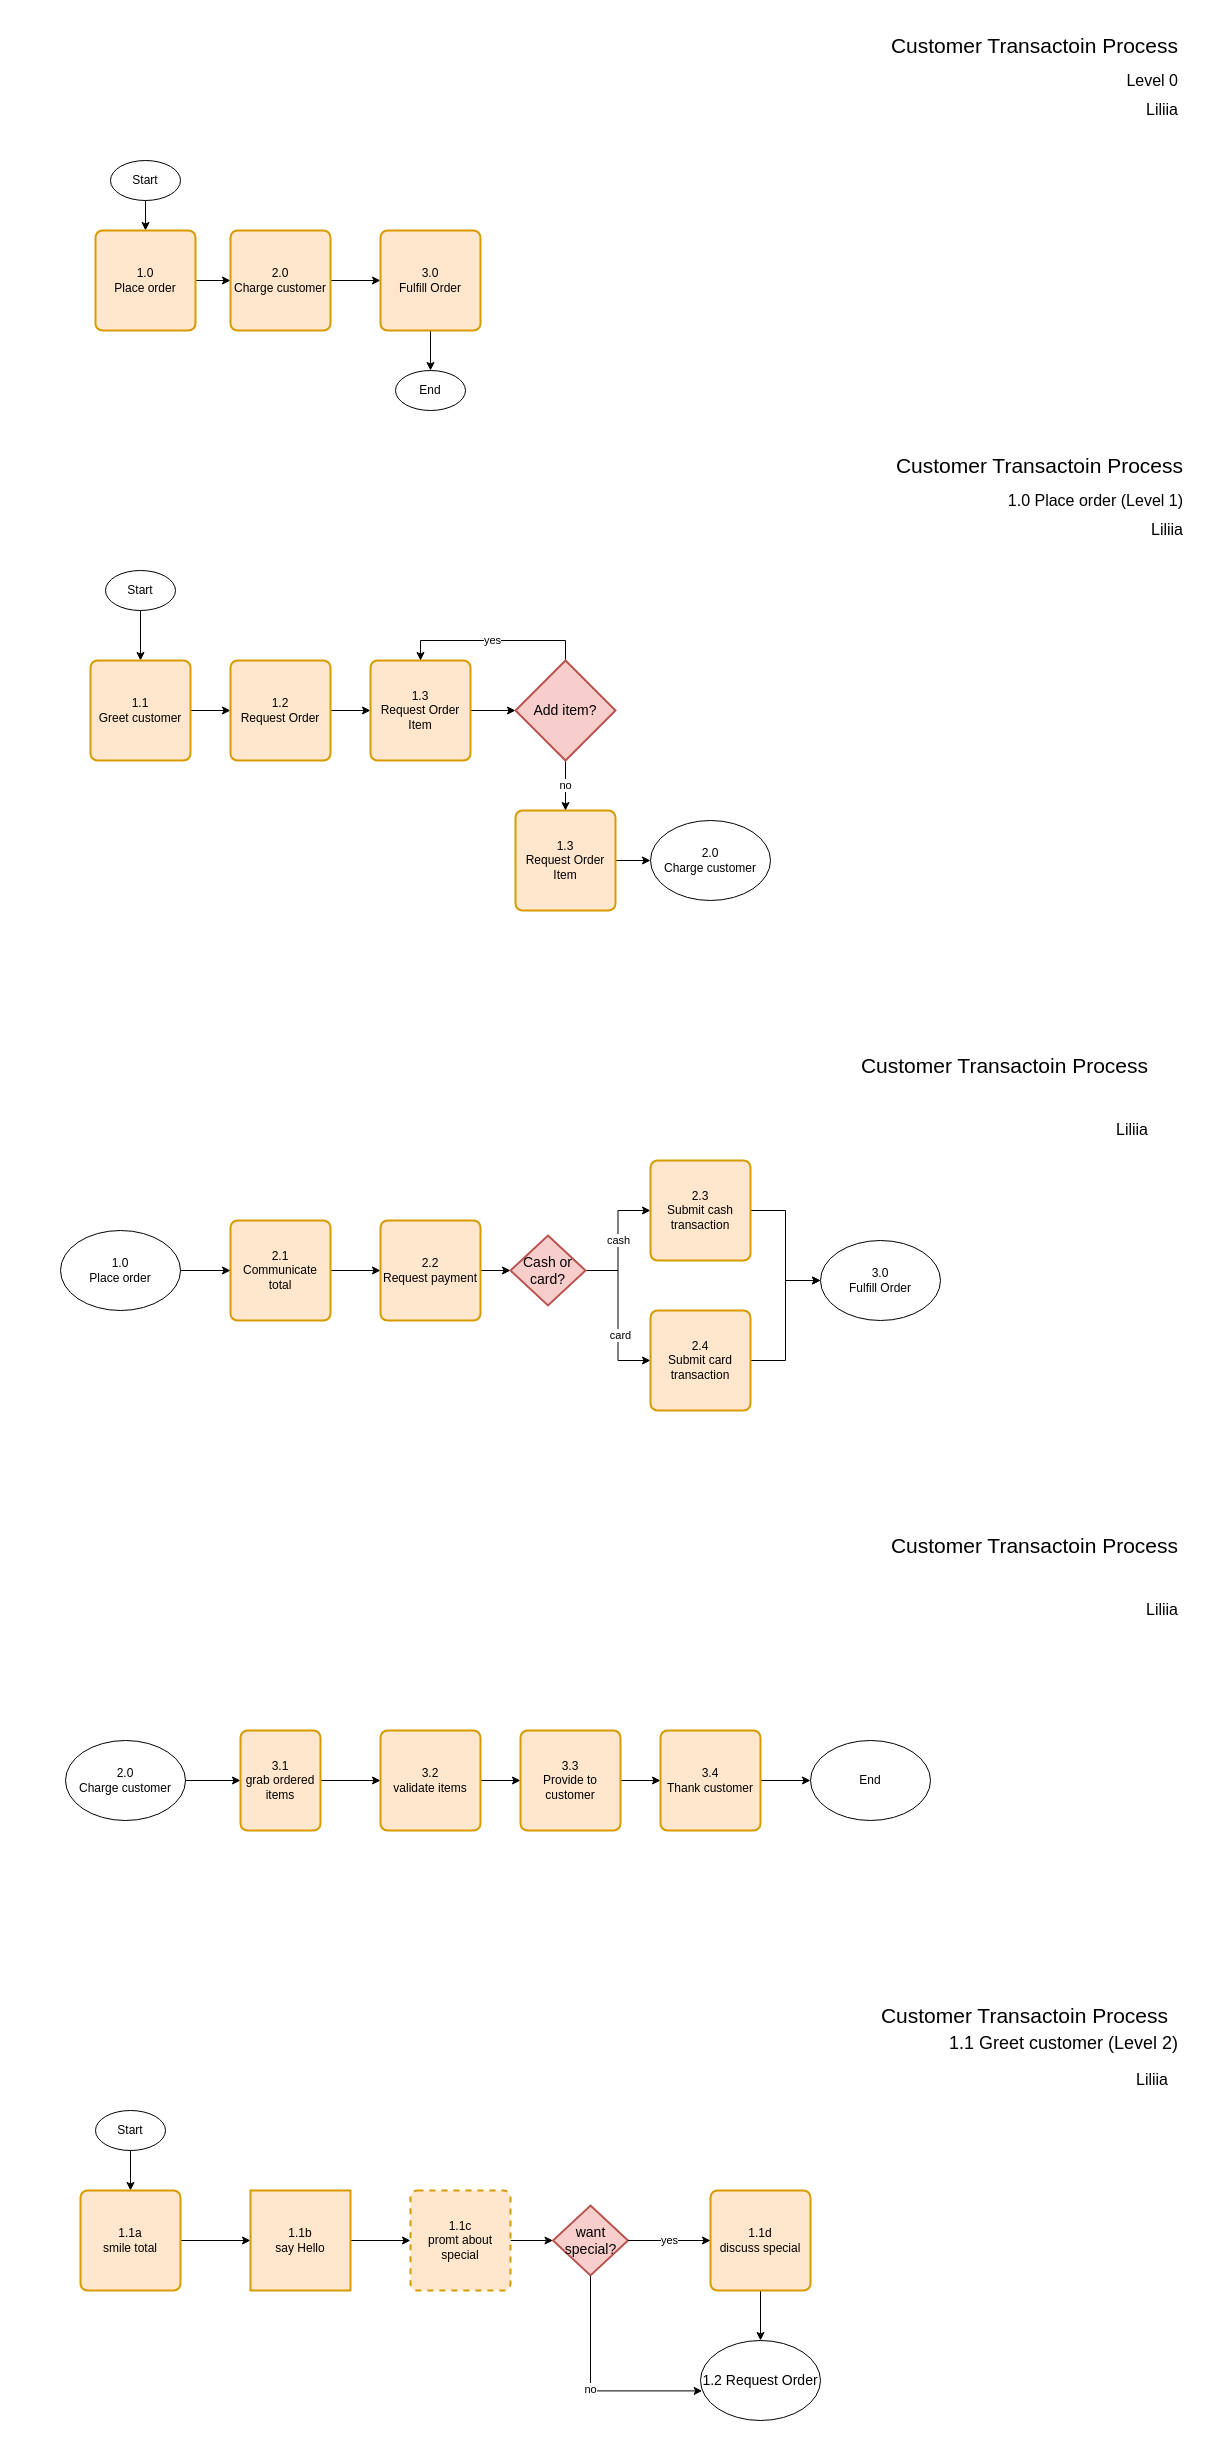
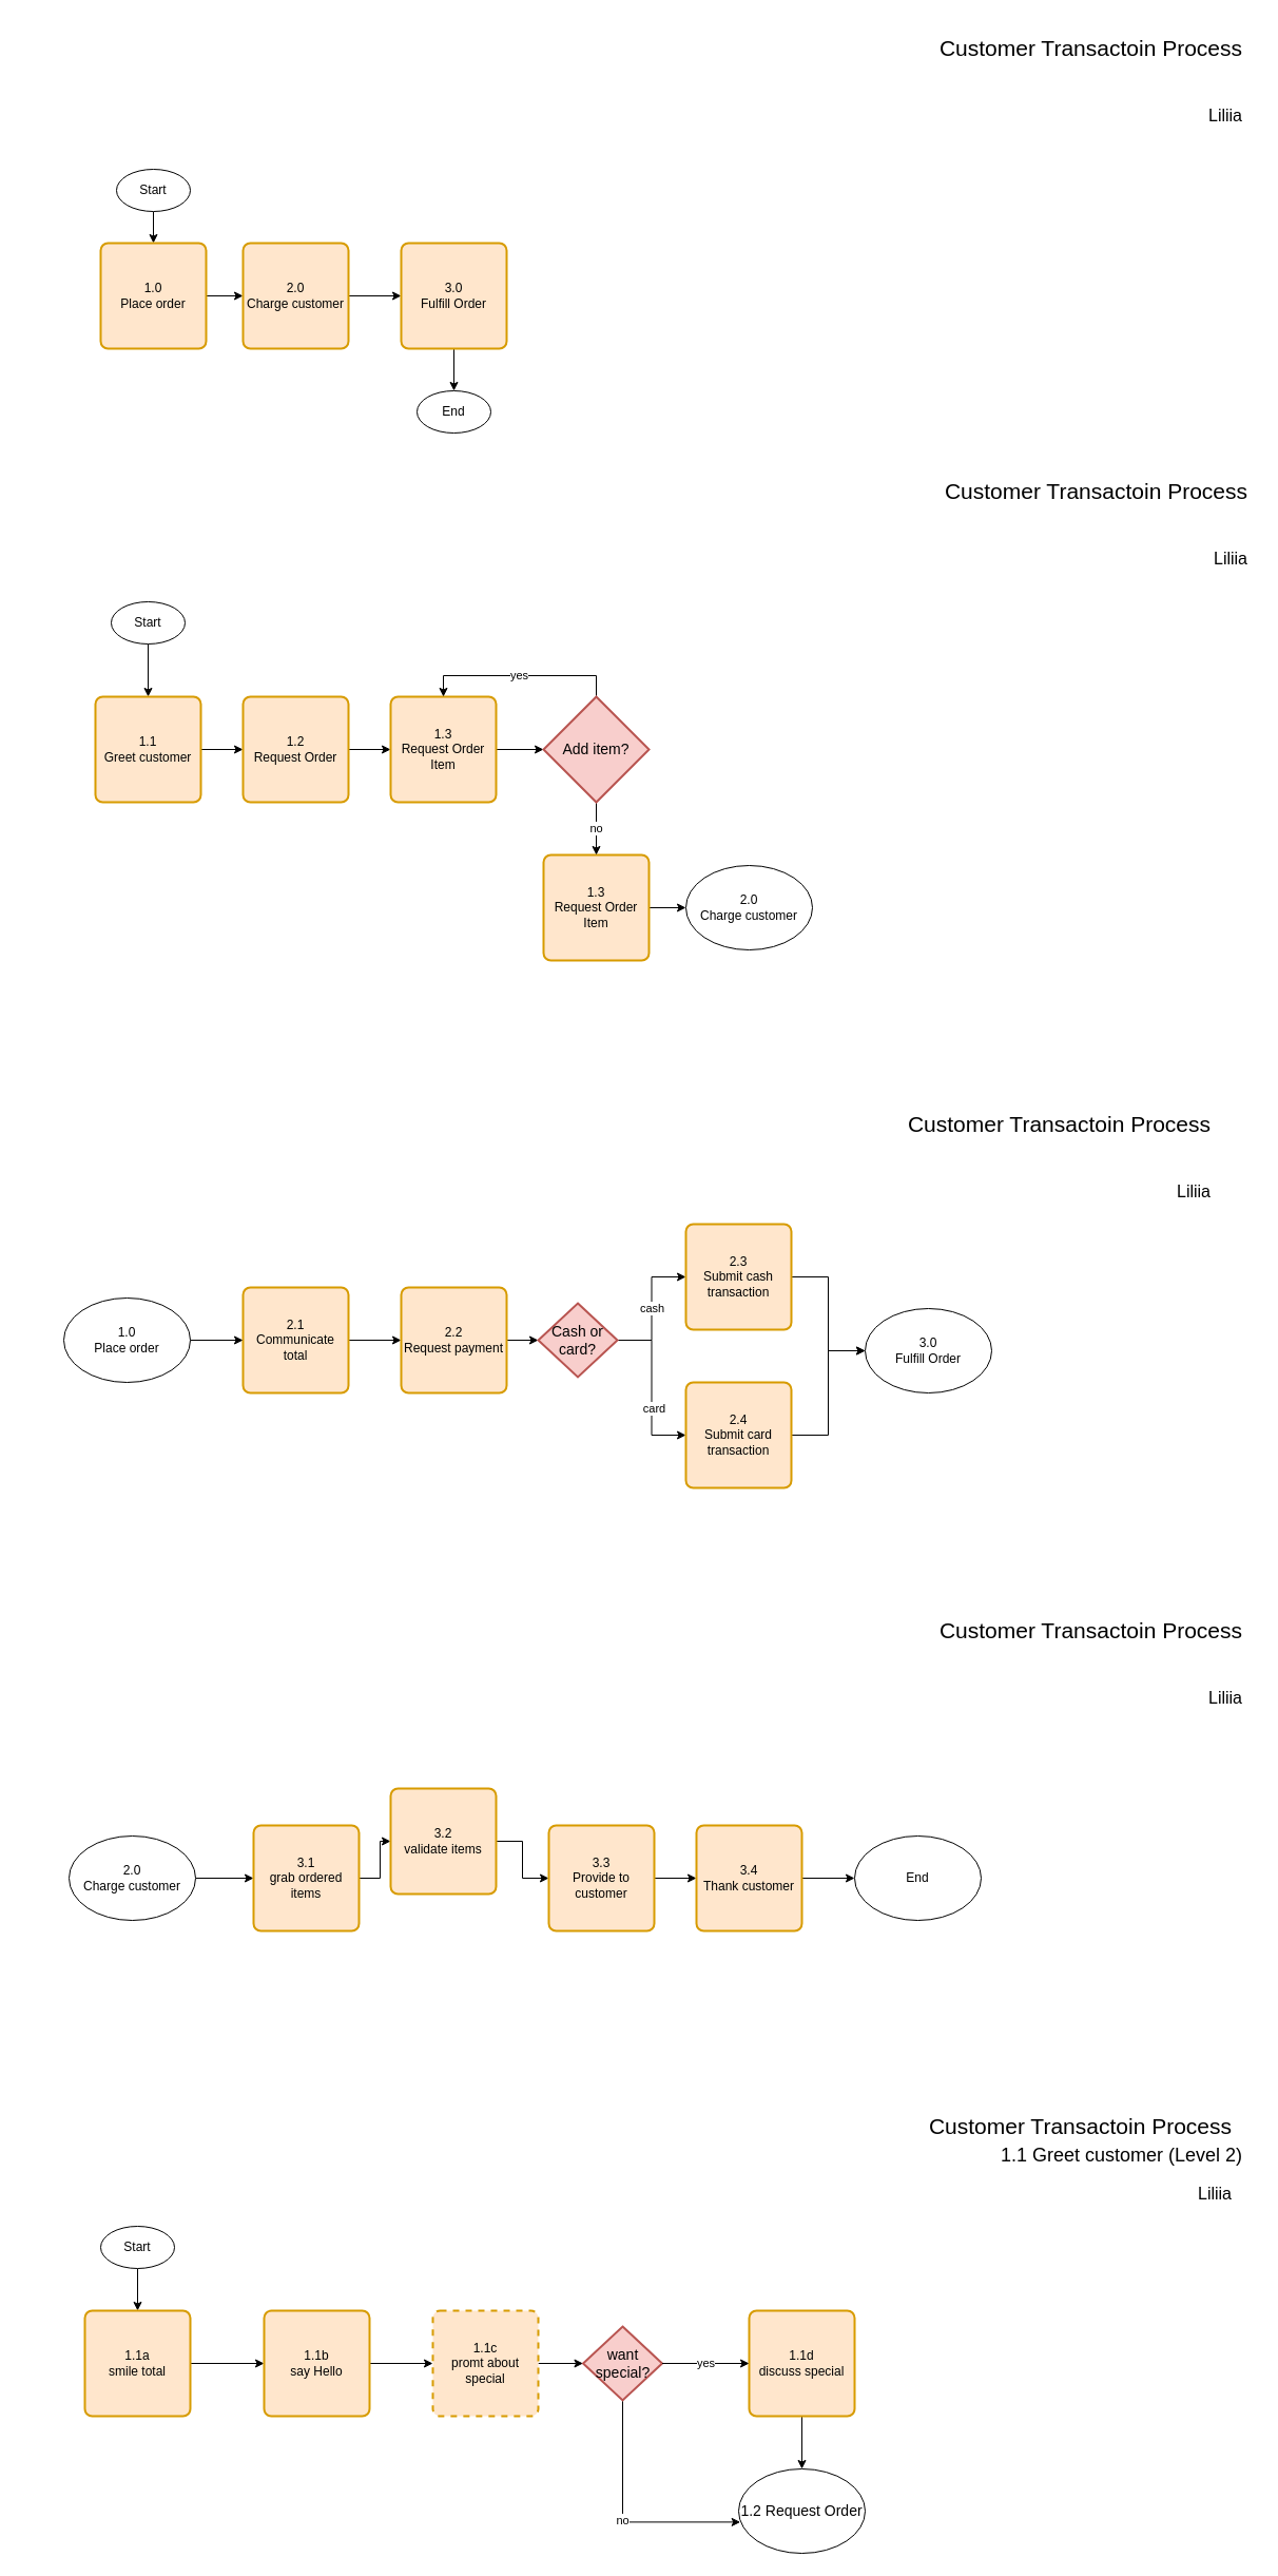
- <mxCell id="5" value="&lt;span style=&quot;font-size: 16px&quot;&gt;Level 0&lt;/span&gt;" style="rounded=0;whiteSpace=wrap;html=1;strokeColor=none;fillColor=#FFFFFF;fontSize=12;align=right;" vertex="1" parent="1"><mxGeometry x="60" y="70" width="1120" height="20" as="geometry" /></mxCell>
- <mxCell id="17" value="&lt;span style=&quot;font-size: 16px&quot;&gt;1.0 Place order&amp;nbsp;&lt;/span&gt;&lt;span style=&quot;font-size: 16px&quot;&gt;(&lt;/span&gt;&lt;span style=&quot;font-size: 16px&quot;&gt;Level 1)&lt;/span&gt;" style="rounded=0;whiteSpace=wrap;html=1;strokeColor=none;fillColor=#FFFFFF;fontSize=12;align=right;" vertex="1" parent="1"><mxGeometry x="65" y="490" width="1120" height="20" as="geometry" /></mxCell>
- <mxCell id="54" value="3.1&lt;br&gt;grab ordered items" style="rounded=1;whiteSpace=wrap;html=1;absoluteArcSize=1;arcSize=14;strokeWidth=2;fillColor=#ffe6cc;strokeColor=#d79b00;" vertex="1" parent="1"><mxGeometry x="240" y="1730" width="80" height="100" as="geometry" /></mxCell>
+ <mxCell id="54" value="3.1&lt;br&gt;grab ordered items" style="rounded=1;whiteSpace=wrap;html=1;absoluteArcSize=1;arcSize=14;strokeWidth=2;fillColor=#ffe6cc;strokeColor=#d79b00;" vertex="1" parent="1"><mxGeometry x="240" y="1730" width="100" height="100" as="geometry" /></mxCell>
- <mxCell id="56" value="3.2&lt;br&gt;validate items" style="rounded=1;whiteSpace=wrap;html=1;absoluteArcSize=1;arcSize=14;strokeWidth=2;fillColor=#ffe6cc;strokeColor=#d79b00;" vertex="1" parent="1"><mxGeometry x="380" y="1730" width="100" height="100" as="geometry" /></mxCell>
+ <mxCell id="56" value="3.2&lt;br&gt;validate items" style="rounded=1;whiteSpace=wrap;html=1;absoluteArcSize=1;arcSize=14;strokeWidth=2;fillColor=#ffe6cc;strokeColor=#d79b00;" vertex="1" parent="1"><mxGeometry x="370" y="1695" width="100" height="100" as="geometry" /></mxCell>
- <mxCell id="71" value="1.1b&lt;br&gt;say Hello" style="whiteSpace=wrap;html=1;absoluteArcSize=1;arcSize=14;strokeWidth=2;fillColor=#ffe6cc;strokeColor=#d79b00;rounded=0;" vertex="1" parent="1"><mxGeometry x="250" y="2190" width="100" height="100" as="geometry" /></mxCell>
+ <mxCell id="71" value="1.1b&lt;br&gt;say Hello" style="rounded=1;whiteSpace=wrap;html=1;absoluteArcSize=1;arcSize=14;strokeWidth=2;fillColor=#ffe6cc;strokeColor=#d79b00;" vertex="1" parent="1"><mxGeometry x="250" y="2190" width="100" height="100" as="geometry" /></mxCell>
